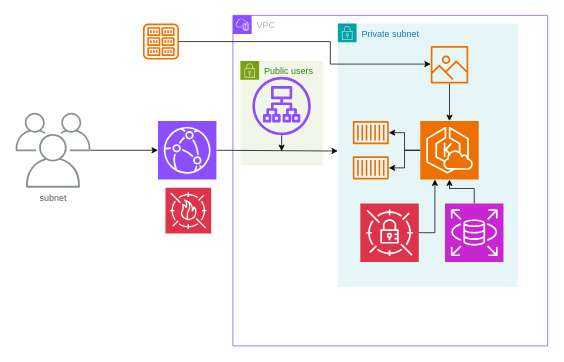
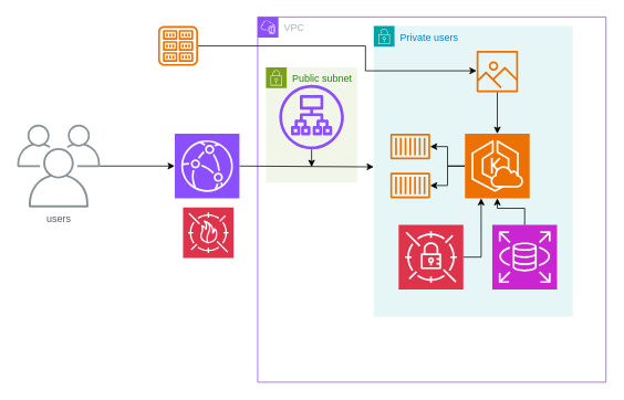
- <mxCell id="3" value="Private subnet" style="points=[[0,0],[0.25,0],[0.5,0],[0.75,0],[1,0],[1,0.25],[1,0.5],[1,0.75],[1,1],[0.75,1],[0.5,1],[0.25,1],[0,1],[0,0.75],[0,0.5],[0,0.25]];outlineConnect=0;gradientColor=none;html=1;whiteSpace=wrap;fontSize=12;fontStyle=0;container=1;pointerEvents=0;collapsible=0;recursiveResize=0;shape=mxgraph.aws4.group;grIcon=mxgraph.aws4.group_security_group;grStroke=0;strokeColor=#00A4A6;fillColor=#E6F6F7;verticalAlign=top;align=left;spacingLeft=30;fontColor=#147EBA;dashed=0;" vertex="1" parent="2"><mxGeometry x="140" y="11" width="240" height="351" as="geometry" /></mxCell>
+ <mxCell id="3" value="Private users" style="points=[[0,0],[0.25,0],[0.5,0],[0.75,0],[1,0],[1,0.25],[1,0.5],[1,0.75],[1,1],[0.75,1],[0.5,1],[0.25,1],[0,1],[0,0.75],[0,0.5],[0,0.25]];outlineConnect=0;gradientColor=none;html=1;whiteSpace=wrap;fontSize=12;fontStyle=0;container=1;pointerEvents=0;collapsible=0;recursiveResize=0;shape=mxgraph.aws4.group;grIcon=mxgraph.aws4.group_security_group;grStroke=0;strokeColor=#00A4A6;fillColor=#E6F6F7;verticalAlign=top;align=left;spacingLeft=30;fontColor=#147EBA;dashed=0;" vertex="1" parent="2"><mxGeometry x="140" y="11" width="240" height="351" as="geometry" /></mxCell>
- <mxCell id="7" value="Public users" style="points=[[0,0],[0.25,0],[0.5,0],[0.75,0],[1,0],[1,0.25],[1,0.5],[1,0.75],[1,1],[0.75,1],[0.5,1],[0.25,1],[0,1],[0,0.75],[0,0.5],[0,0.25]];outlineConnect=0;gradientColor=none;html=1;whiteSpace=wrap;fontSize=12;fontStyle=0;container=1;pointerEvents=0;collapsible=0;recursiveResize=0;shape=mxgraph.aws4.group;grIcon=mxgraph.aws4.group_security_group;grStroke=0;strokeColor=#7AA116;fillColor=#F2F6E8;verticalAlign=top;align=left;spacingLeft=30;fontColor=#248814;dashed=0;" vertex="1" parent="2"><mxGeometry x="10" y="61" width="110" height="139" as="geometry" /></mxCell>
+ <mxCell id="7" value="Public subnet" style="points=[[0,0],[0.25,0],[0.5,0],[0.75,0],[1,0],[1,0.25],[1,0.5],[1,0.75],[1,1],[0.75,1],[0.5,1],[0.25,1],[0,1],[0,0.75],[0,0.5],[0,0.25]];outlineConnect=0;gradientColor=none;html=1;whiteSpace=wrap;fontSize=12;fontStyle=0;container=1;pointerEvents=0;collapsible=0;recursiveResize=0;shape=mxgraph.aws4.group;grIcon=mxgraph.aws4.group_security_group;grStroke=0;strokeColor=#7AA116;fillColor=#F2F6E8;verticalAlign=top;align=left;spacingLeft=30;fontColor=#248814;dashed=0;" vertex="1" parent="2"><mxGeometry x="10" y="61" width="110" height="139" as="geometry" /></mxCell>
- <mxCell id="18" value="subnet" style="sketch=0;outlineConnect=0;gradientColor=none;fontColor=#545B64;strokeColor=none;fillColor=#879196;dashed=0;verticalLabelPosition=bottom;verticalAlign=top;align=center;html=1;fontSize=12;fontStyle=0;aspect=fixed;shape=mxgraph.aws4.illustration_users;pointerEvents=1" vertex="1" parent="1"><mxGeometry x="20" y="150" width="100" height="100" as="geometry" /></mxCell>
+ <mxCell id="18" value="users" style="sketch=0;outlineConnect=0;gradientColor=none;fontColor=#545B64;strokeColor=none;fillColor=#879196;dashed=0;verticalLabelPosition=bottom;verticalAlign=top;align=center;html=1;fontSize=12;fontStyle=0;aspect=fixed;shape=mxgraph.aws4.illustration_users;pointerEvents=1" vertex="1" parent="1"><mxGeometry x="20" y="150" width="100" height="100" as="geometry" /></mxCell>
